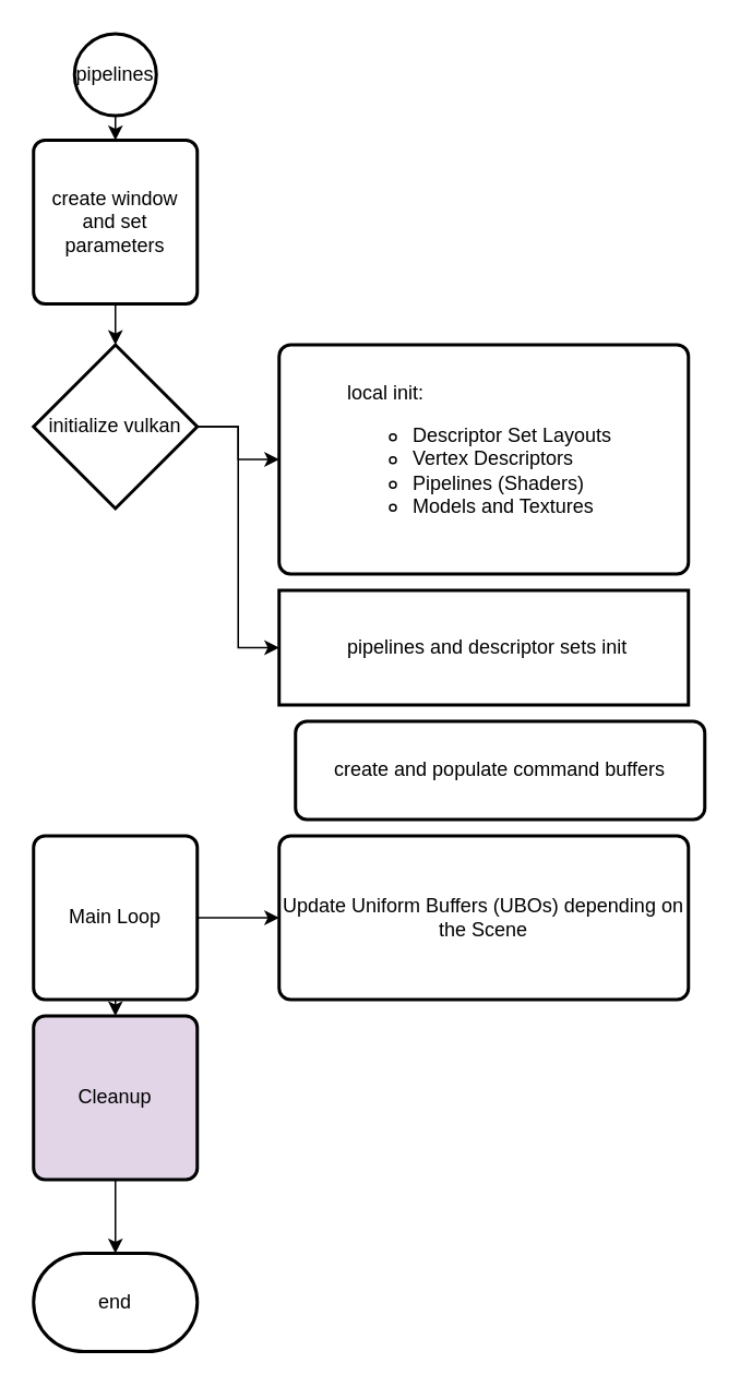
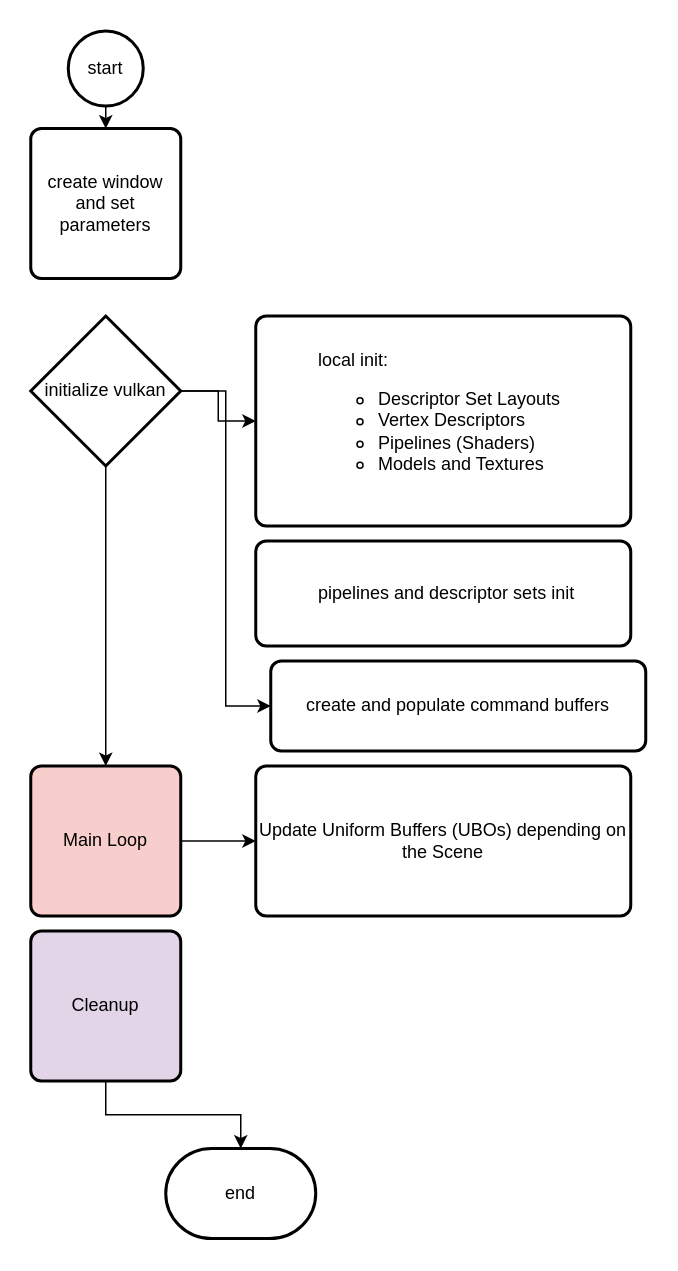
- <mxCell id="3" value="pipelines" style="strokeWidth=2;html=1;shape=mxgraph.flowchart.start_1;whiteSpace=wrap;" vertex="1" parent="1"><mxGeometry x="45" y="20" width="50" height="50" as="geometry" /></mxCell>
+ <mxCell id="3" value="start" style="strokeWidth=2;html=1;shape=mxgraph.flowchart.start_1;whiteSpace=wrap;" vertex="1" parent="1"><mxGeometry x="45" y="20" width="50" height="50" as="geometry" /></mxCell>
- <mxCell id="4" style="edgeStyle=orthogonalEdgeStyle;rounded=0;orthogonalLoop=1;jettySize=auto;html=1;exitX=0.5;exitY=1;exitDx=0;exitDy=0;entryX=0.5;entryY=0;entryDx=0;entryDy=0;" edge="1" parent="1" source="5" target="10"><mxGeometry relative="1" as="geometry" /></mxCell>
- <mxCell id="7" style="edgeStyle=orthogonalEdgeStyle;rounded=0;orthogonalLoop=1;jettySize=auto;html=1;exitX=1;exitY=0.5;exitDx=0;exitDy=0;entryX=0;entryY=0.5;entryDx=0;entryDy=0;" edge="1" parent="1" source="10" target="12"><mxGeometry relative="1" as="geometry" /></mxCell>
+ <mxCell id="8" style="edgeStyle=orthogonalEdgeStyle;rounded=0;orthogonalLoop=1;jettySize=auto;html=1;exitX=1;exitY=0.5;exitDx=0;exitDy=0;entryX=0;entryY=0.5;entryDx=0;entryDy=0;" edge="1" parent="1" source="10" target="13"><mxGeometry relative="1" as="geometry" /></mxCell>
- <mxCell id="12" value="&lt;blockquote style=&quot;margin: 0 0 0 40px; border: none; padding: 0px;&quot;&gt;pipelines and descriptor sets init&lt;/blockquote&gt;" style="whiteSpace=wrap;html=1;absoluteArcSize=1;arcSize=14;strokeWidth=2;align=left;rounded=0;" vertex="1" parent="1"><mxGeometry x="170" y="360" width="250" height="70" as="geometry" /></mxCell>
+ <mxCell id="12" value="&lt;blockquote style=&quot;margin: 0 0 0 40px; border: none; padding: 0px;&quot;&gt;pipelines and descriptor sets init&lt;/blockquote&gt;" style="rounded=1;whiteSpace=wrap;html=1;absoluteArcSize=1;arcSize=14;strokeWidth=2;align=left;" vertex="1" parent="1"><mxGeometry x="170" y="360" width="250" height="70" as="geometry" /></mxCell>
+ <mxCell id="9" style="edgeStyle=orthogonalEdgeStyle;rounded=0;orthogonalLoop=1;jettySize=auto;html=1;exitX=0.5;exitY=1;exitDx=0;exitDy=0;entryX=0.5;entryY=0;entryDx=0;entryDy=0;" edge="1" parent="1" source="10" target="16"><mxGeometry relative="1" as="geometry" /></mxCell>
- <mxCell id="16" value="Main Loop" style="rounded=1;whiteSpace=wrap;html=1;absoluteArcSize=1;arcSize=14;strokeWidth=2;" vertex="1" parent="1"><mxGeometry x="20" y="510" width="100" height="100" as="geometry" /></mxCell>
+ <mxCell id="16" value="Main Loop" style="rounded=1;whiteSpace=wrap;html=1;absoluteArcSize=1;arcSize=14;strokeWidth=2;fillColor=#f8cecc;" vertex="1" parent="1"><mxGeometry x="20" y="510" width="100" height="100" as="geometry" /></mxCell>
- <mxCell id="15" style="edgeStyle=orthogonalEdgeStyle;rounded=0;orthogonalLoop=1;jettySize=auto;html=1;exitX=0.5;exitY=1;exitDx=0;exitDy=0;entryX=0.5;entryY=0;entryDx=0;entryDy=0;" edge="1" parent="1" source="16" target="19"><mxGeometry relative="1" as="geometry" /></mxCell>
- <mxCell id="18" value="end" style="strokeWidth=2;html=1;shape=mxgraph.flowchart.terminator;whiteSpace=wrap;" vertex="1" parent="1"><mxGeometry x="20" y="765" width="100" height="60" as="geometry" /></mxCell>
+ <mxCell id="18" value="end" style="strokeWidth=2;html=1;shape=mxgraph.flowchart.terminator;whiteSpace=wrap;" vertex="1" parent="1"><mxGeometry x="110" y="765" width="100" height="60" as="geometry" /></mxCell>
